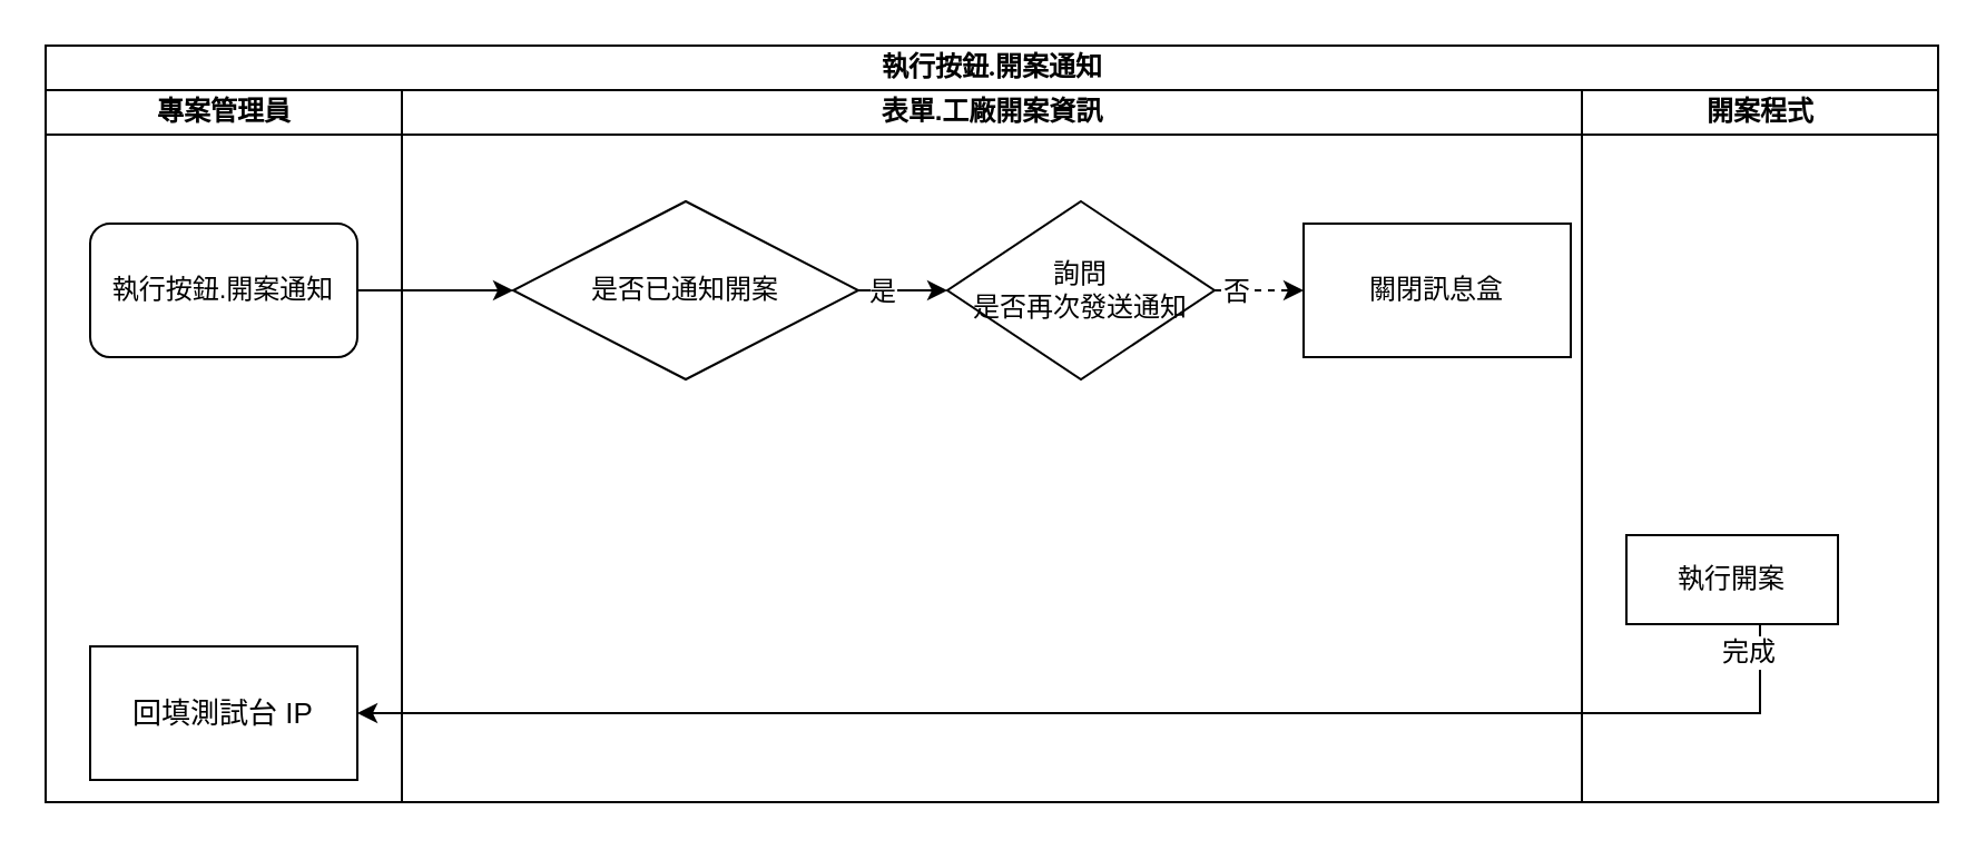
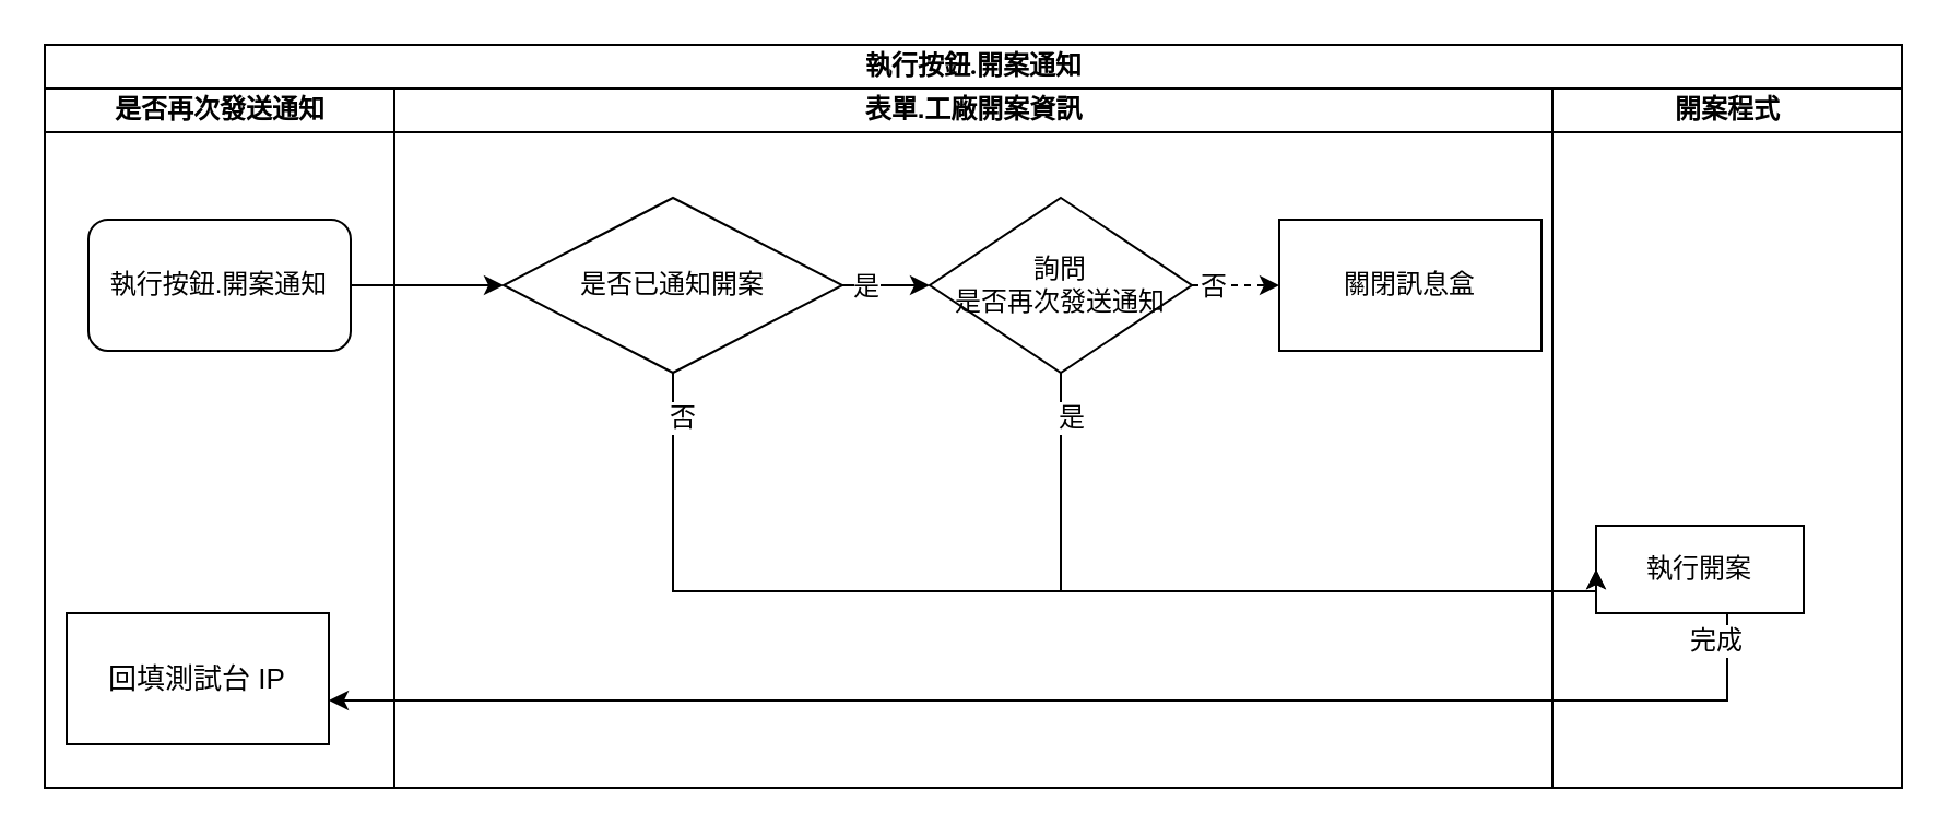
- <mxCell id="3" value="專案管理員" style="swimlane;html=1;startSize=20;" parent="2" vertex="1"><mxGeometry y="20" width="160" height="320" as="geometry" /></mxCell>
+ <mxCell id="3" value="是否再次發送通知" style="swimlane;html=1;startSize=20;" parent="2" vertex="1"><mxGeometry y="20" width="160" height="320" as="geometry" /></mxCell>
+ <mxCell id="24" value="" style="edgeStyle=orthogonalEdgeStyle;rounded=0;orthogonalLoop=1;jettySize=auto;html=1;fontSize=12;entryX=0;entryY=0.5;entryDx=0;entryDy=0;" parent="2" source="20" target="23" edge="1"><mxGeometry relative="1" as="geometry"><mxPoint x="465" y="240" as="targetPoint" /><Array as="points"><mxPoint x="465" y="250" /></Array></mxGeometry></mxCell>
+ <mxCell id="25" value="是" style="edgeLabel;html=1;align=center;verticalAlign=middle;resizable=0;points=[];fontSize=12;" parent="24" vertex="1" connectable="0"><mxGeometry x="-0.281" y="2" relative="1" as="geometry"><mxPoint x="-24" y="-78" as="offset" /></mxGeometry></mxCell>
+ <mxCell id="26" value="" style="edgeStyle=orthogonalEdgeStyle;rounded=0;orthogonalLoop=1;jettySize=auto;html=1;fontSize=12;entryX=0;entryY=0.5;entryDx=0;entryDy=0;exitX=0.5;exitY=1;exitDx=0;exitDy=0;" parent="2" source="19" target="23" edge="1"><mxGeometry relative="1" as="geometry"><mxPoint x="405" y="270" as="targetPoint" /><Array as="points"><mxPoint x="288" y="250" /></Array></mxGeometry></mxCell>
+ <mxCell id="27" value="否" style="edgeLabel;html=1;align=center;verticalAlign=middle;resizable=0;points=[];fontSize=12;" parent="26" vertex="1" connectable="0"><mxGeometry x="-0.321" y="2" relative="1" as="geometry"><mxPoint x="-77" y="-78" as="offset" /></mxGeometry></mxCell>
- <mxCell id="5" value="&lt;span style=&quot;font-family: &amp;#34;arial&amp;#34; ; font-size: 13px ; text-align: right ; background-color: rgb(255 , 255 , 255)&quot;&gt;回填測試台 IP&lt;/span&gt;" style="whiteSpace=wrap;html=1;rounded=1;arcSize=0;" vertex="1" parent="3"><mxGeometry x="20" y="250" width="120" height="60" as="geometry" /></mxCell>
+ <mxCell id="5" value="&lt;span style=&quot;font-family: &amp;#34;arial&amp;#34; ; font-size: 13px ; text-align: right ; background-color: rgb(255 , 255 , 255)&quot;&gt;回填測試台 IP&lt;/span&gt;" style="whiteSpace=wrap;html=1;rounded=1;arcSize=0;" vertex="1" parent="3"><mxGeometry x="10" y="240" width="120" height="60" as="geometry" /></mxCell>
